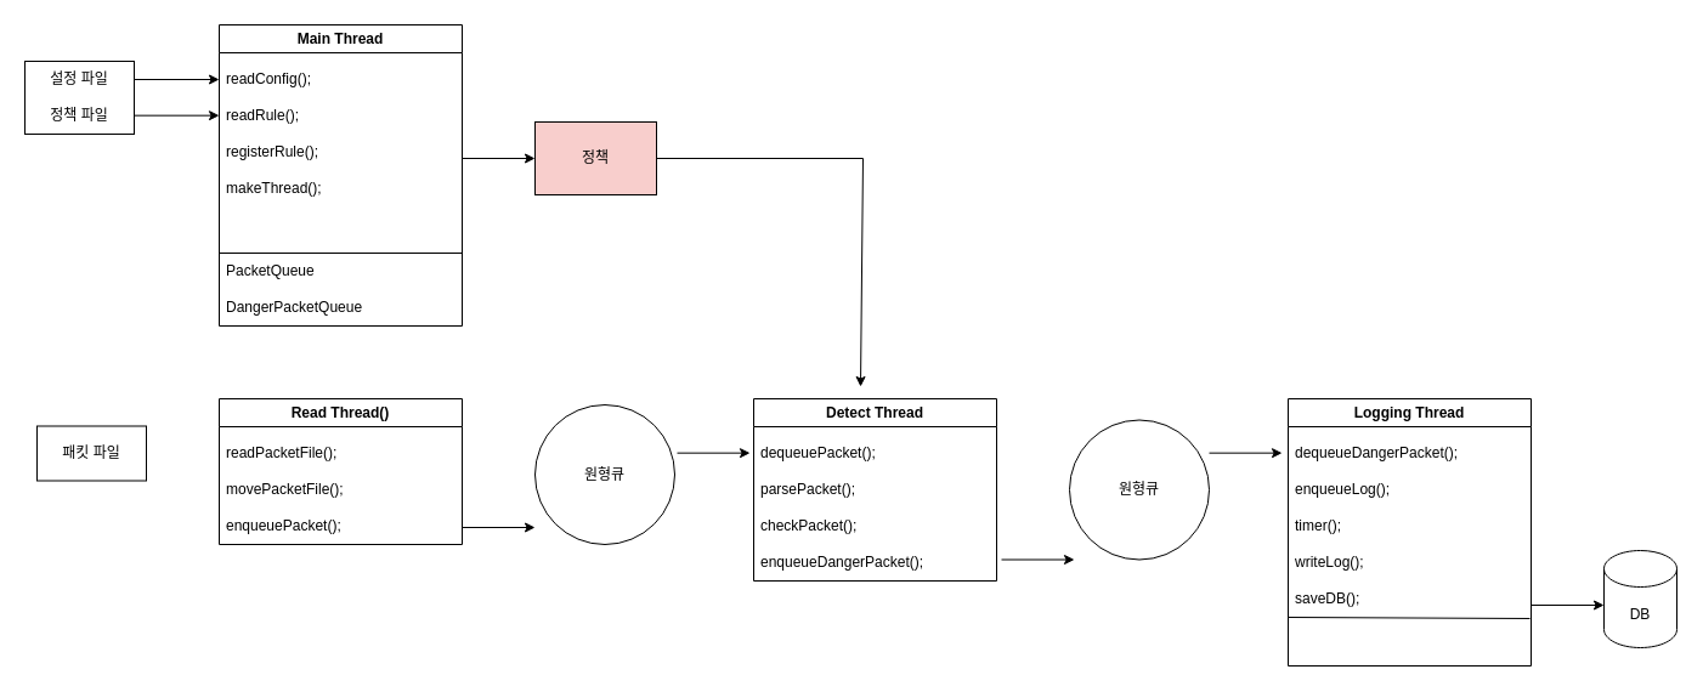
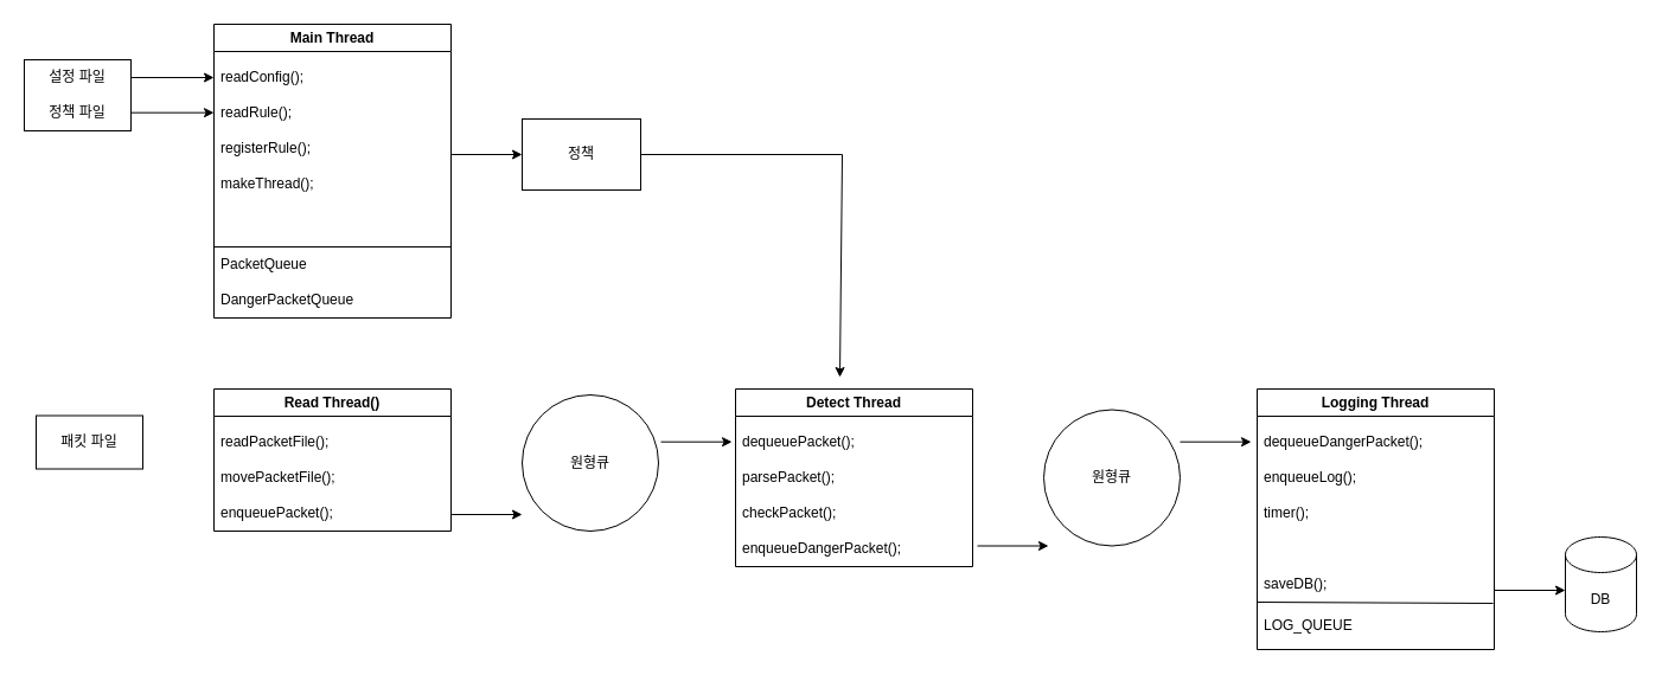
- <mxCell id="29" value="정책" style="rounded=0;whiteSpace=wrap;html=1;fillColor=#f8cecc;" vertex="1" parent="1"><mxGeometry x="440" y="100" width="100" height="60" as="geometry" /></mxCell>
+ <mxCell id="29" value="정책" style="rounded=0;whiteSpace=wrap;html=1;" vertex="1" parent="1"><mxGeometry x="440" y="100" width="100" height="60" as="geometry" /></mxCell>
- <mxCell id="39" value="writeLog();" style="text;strokeColor=none;fillColor=none;align=left;verticalAlign=middle;spacingLeft=4;spacingRight=4;overflow=hidden;points=[[0,0.5],[1,0.5]];portConstraint=eastwest;rotatable=0;whiteSpace=wrap;html=1;" vertex="1" parent="35"><mxGeometry y="120" width="200" height="30" as="geometry" /></mxCell>
+ <mxCell id="42" value="LOG_QUEUE" style="text;strokeColor=none;fillColor=none;align=left;verticalAlign=middle;spacingLeft=4;spacingRight=4;overflow=hidden;points=[[0,0.5],[1,0.5]];portConstraint=eastwest;rotatable=0;whiteSpace=wrap;html=1;" vertex="1" parent="35"><mxGeometry y="185" width="200" height="30" as="geometry" /></mxCell>
